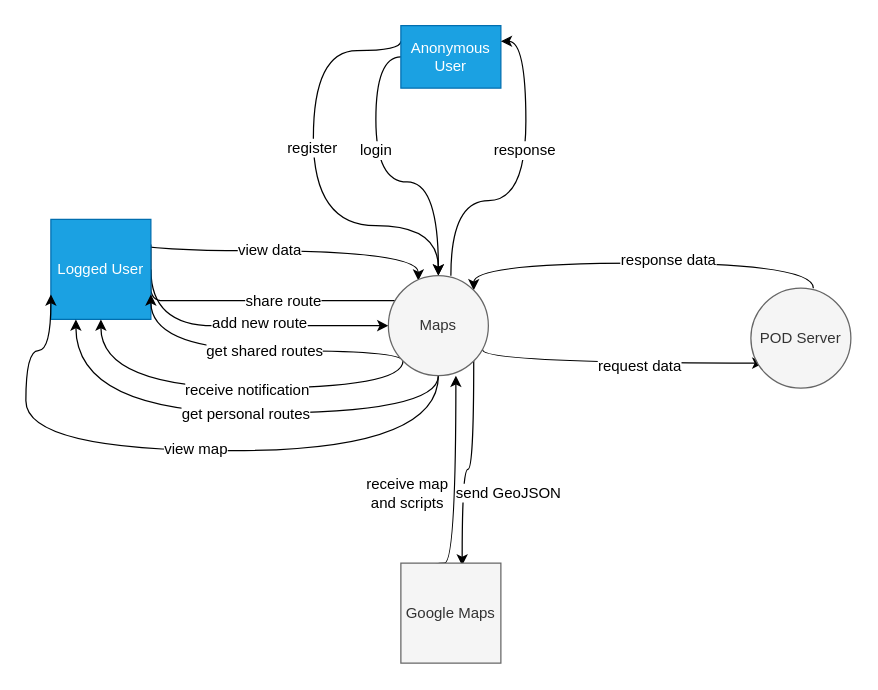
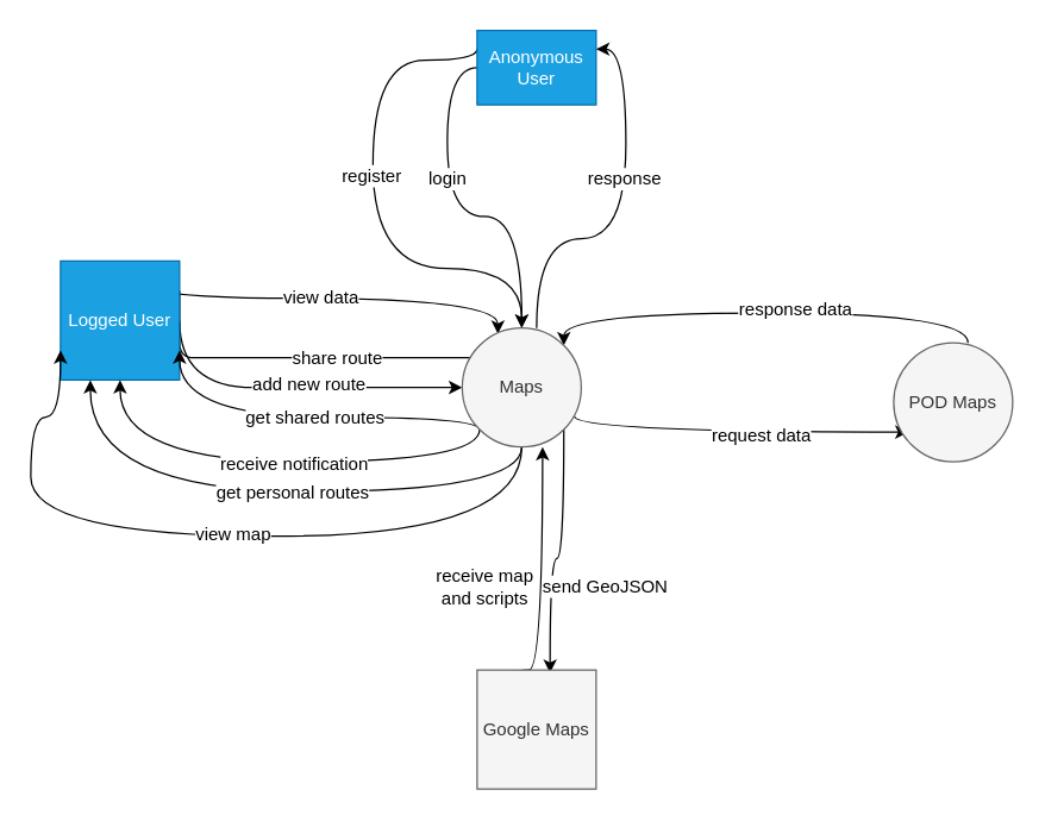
- <mxCell id="34" value="POD Server" style="ellipse;whiteSpace=wrap;html=1;aspect=fixed;fillColor=#f5f5f5;strokeColor=#666666;fontColor=#333333;" vertex="1" parent="1"><mxGeometry x="600" y="230" width="80" height="80" as="geometry" /></mxCell>
+ <mxCell id="34" value="POD Maps" style="ellipse;whiteSpace=wrap;html=1;aspect=fixed;fillColor=#f5f5f5;strokeColor=#666666;fontColor=#333333;" vertex="1" parent="1"><mxGeometry x="600" y="230" width="80" height="80" as="geometry" /></mxCell>
